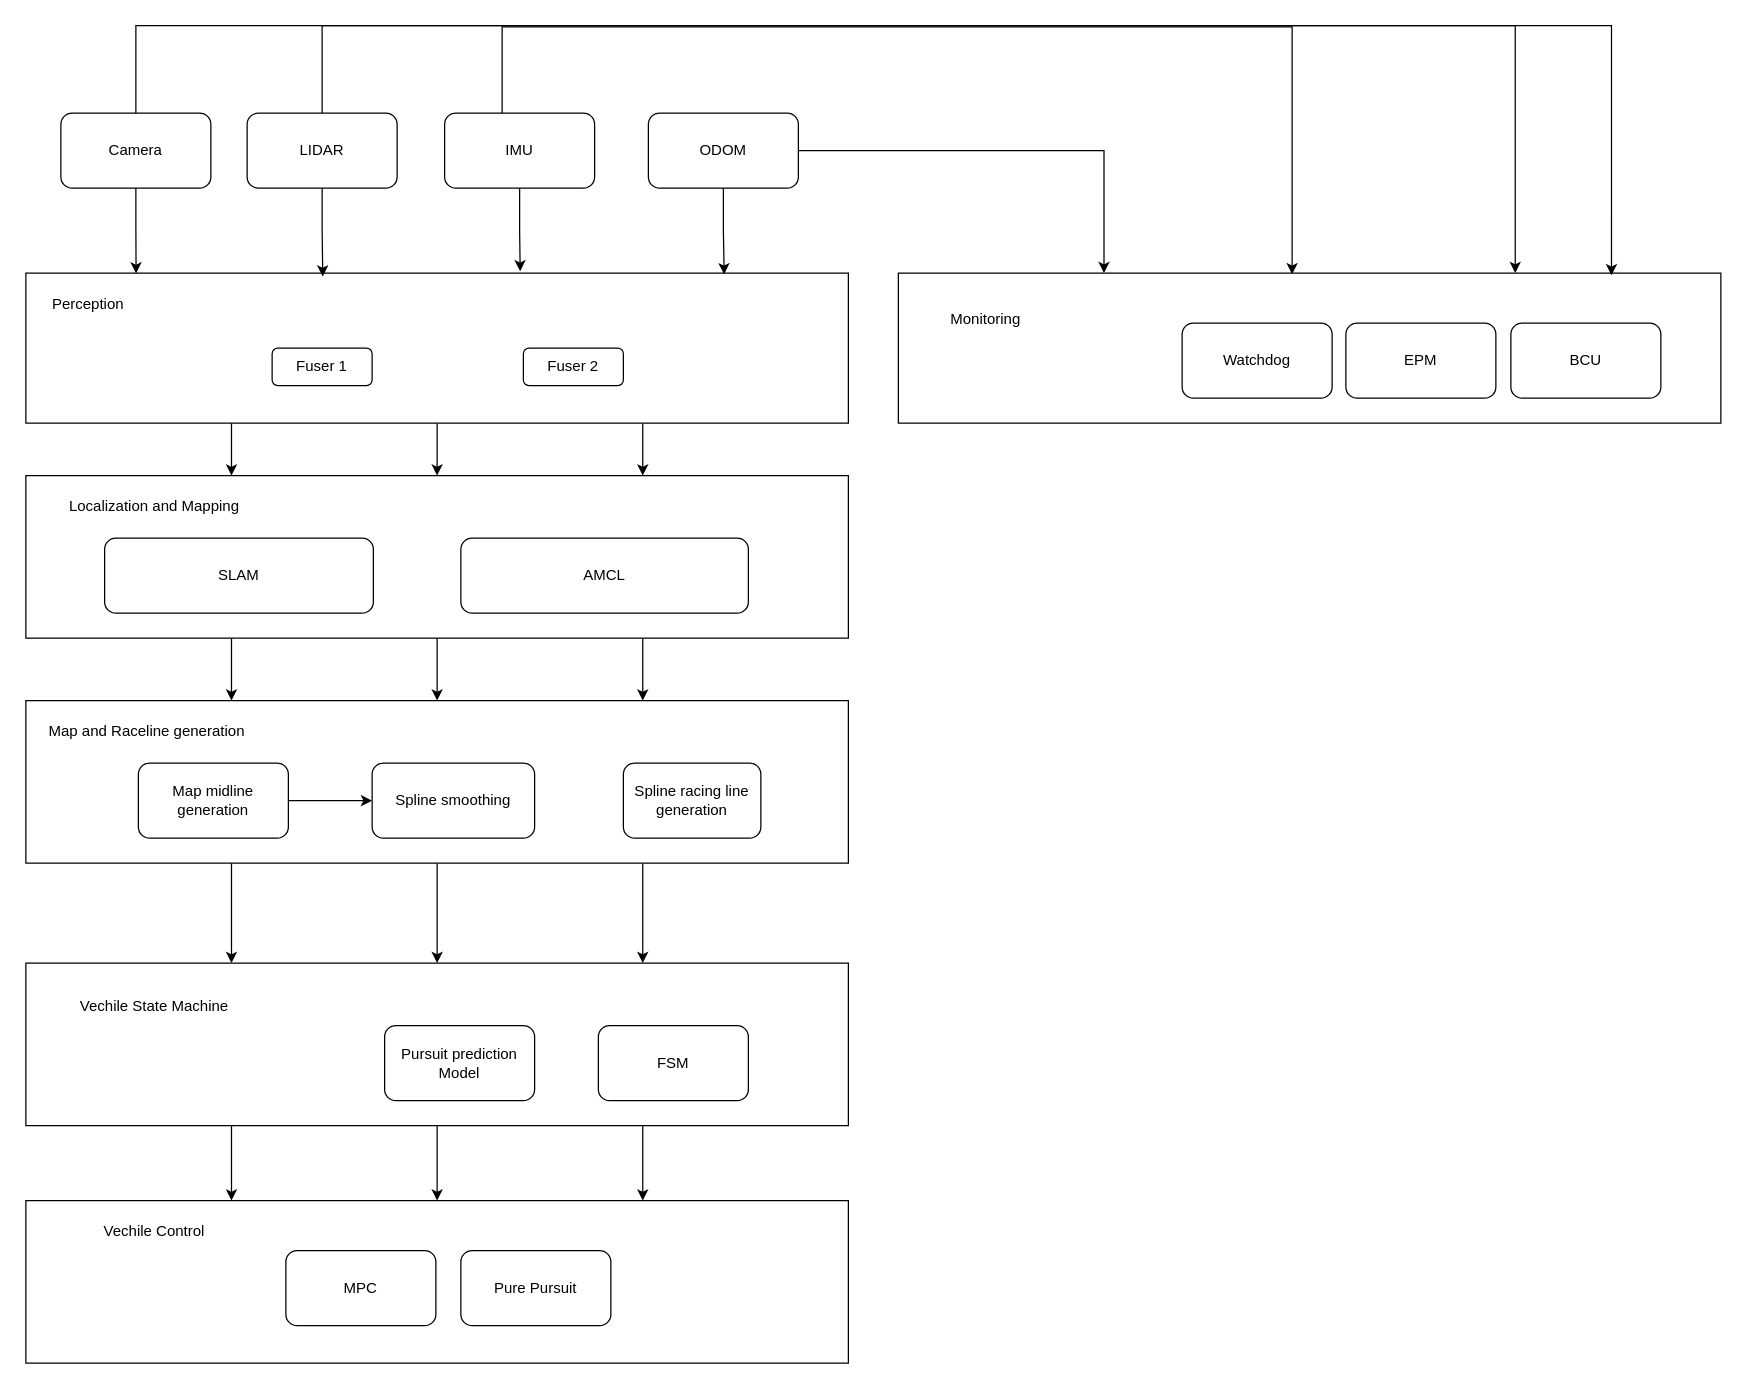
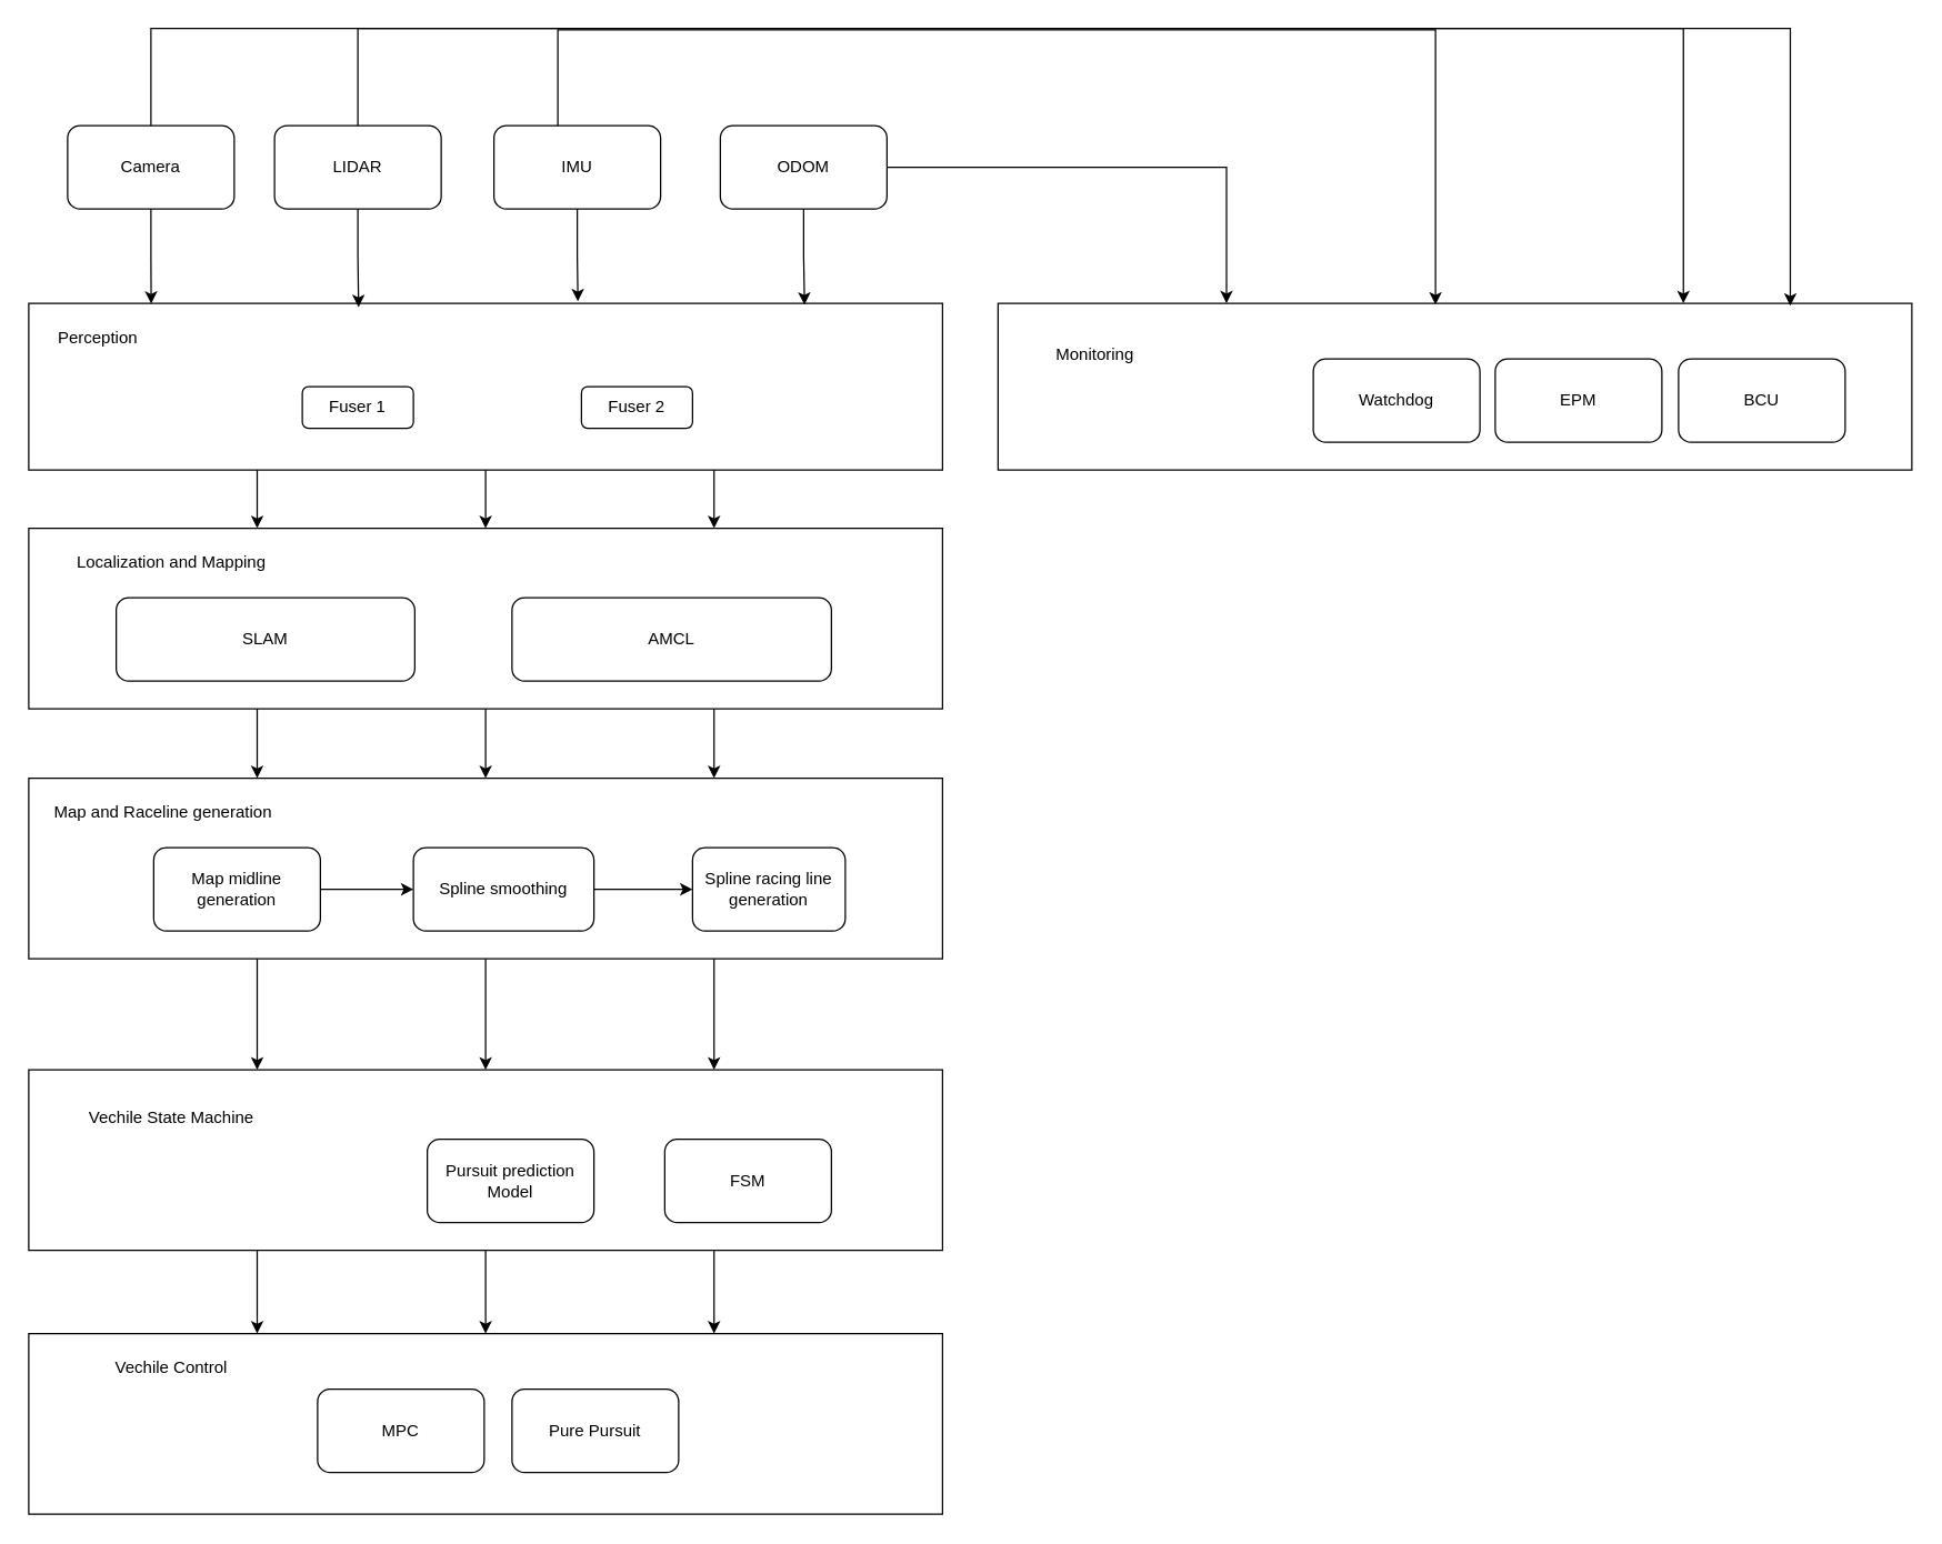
+ <mxCell id="34" value="" style="edgeStyle=orthogonalEdgeStyle;rounded=0;orthogonalLoop=1;jettySize=auto;html=1;" parent="1" source="35" target="36" edge="1"><mxGeometry relative="1" as="geometry" /></mxCell>
